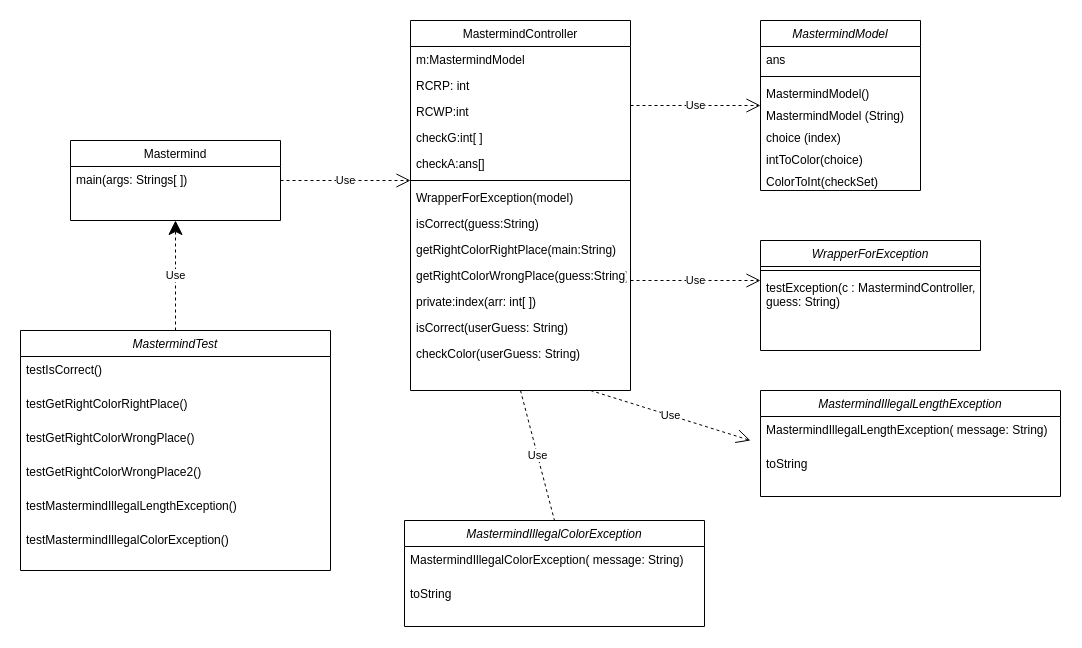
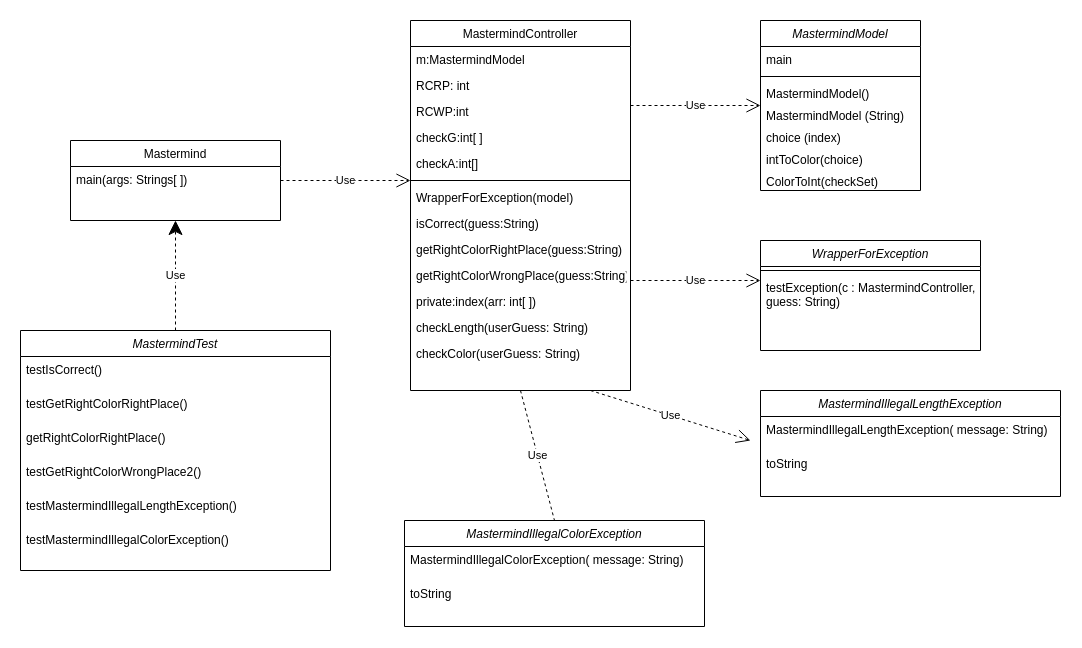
- <mxCell id="3" value="ans" style="text;align=left;verticalAlign=top;spacingLeft=4;spacingRight=4;overflow=hidden;rotatable=0;points=[[0,0.5],[1,0.5]];portConstraint=eastwest;" parent="2" vertex="1"><mxGeometry y="26" width="160" height="26" as="geometry" /></mxCell>
+ <mxCell id="3" value="main" style="text;align=left;verticalAlign=top;spacingLeft=4;spacingRight=4;overflow=hidden;rotatable=0;points=[[0,0.5],[1,0.5]];portConstraint=eastwest;" parent="2" vertex="1"><mxGeometry y="26" width="160" height="26" as="geometry" /></mxCell>
- <mxCell id="15" value="checkA:ans[]" style="text;align=left;verticalAlign=top;spacingLeft=4;spacingRight=4;overflow=hidden;rotatable=0;points=[[0,0.5],[1,0.5]];portConstraint=eastwest;" vertex="1" parent="10"><mxGeometry y="130" width="220" height="26" as="geometry" /></mxCell>
+ <mxCell id="15" value="checkA:int[]" style="text;align=left;verticalAlign=top;spacingLeft=4;spacingRight=4;overflow=hidden;rotatable=0;points=[[0,0.5],[1,0.5]];portConstraint=eastwest;" vertex="1" parent="10"><mxGeometry y="130" width="220" height="26" as="geometry" /></mxCell>
- <mxCell id="19" value="getRightColorRightPlace(main:String)" style="text;align=left;verticalAlign=top;spacingLeft=4;spacingRight=4;overflow=hidden;rotatable=0;points=[[0,0.5],[1,0.5]];portConstraint=eastwest;" vertex="1" parent="10"><mxGeometry y="216" width="220" height="26" as="geometry" /></mxCell>
+ <mxCell id="19" value="getRightColorRightPlace(guess:String)" style="text;align=left;verticalAlign=top;spacingLeft=4;spacingRight=4;overflow=hidden;rotatable=0;points=[[0,0.5],[1,0.5]];portConstraint=eastwest;" vertex="1" parent="10"><mxGeometry y="216" width="220" height="26" as="geometry" /></mxCell>
- <mxCell id="22" value="isCorrect(userGuess: String)" style="text;align=left;verticalAlign=top;spacingLeft=4;spacingRight=4;overflow=hidden;rotatable=0;points=[[0,0.5],[1,0.5]];portConstraint=eastwest;" vertex="1" parent="10"><mxGeometry y="294" width="220" height="26" as="geometry" /></mxCell>
+ <mxCell id="22" value="checkLength(userGuess: String)" style="text;align=left;verticalAlign=top;spacingLeft=4;spacingRight=4;overflow=hidden;rotatable=0;points=[[0,0.5],[1,0.5]];portConstraint=eastwest;" vertex="1" parent="10"><mxGeometry y="294" width="220" height="26" as="geometry" /></mxCell>
- <mxCell id="43" value="testGetRightColorWrongPlace()" style="text;align=left;verticalAlign=top;spacingLeft=4;spacingRight=4;overflow=hidden;rotatable=0;points=[[0,0.5],[1,0.5]];portConstraint=eastwest;" vertex="1" parent="40"><mxGeometry y="94" width="310" height="34" as="geometry" /></mxCell>
+ <mxCell id="43" value="getRightColorRightPlace()" style="text;align=left;verticalAlign=top;spacingLeft=4;spacingRight=4;overflow=hidden;rotatable=0;points=[[0,0.5],[1,0.5]];portConstraint=eastwest;" vertex="1" parent="40"><mxGeometry y="94" width="310" height="34" as="geometry" /></mxCell>
